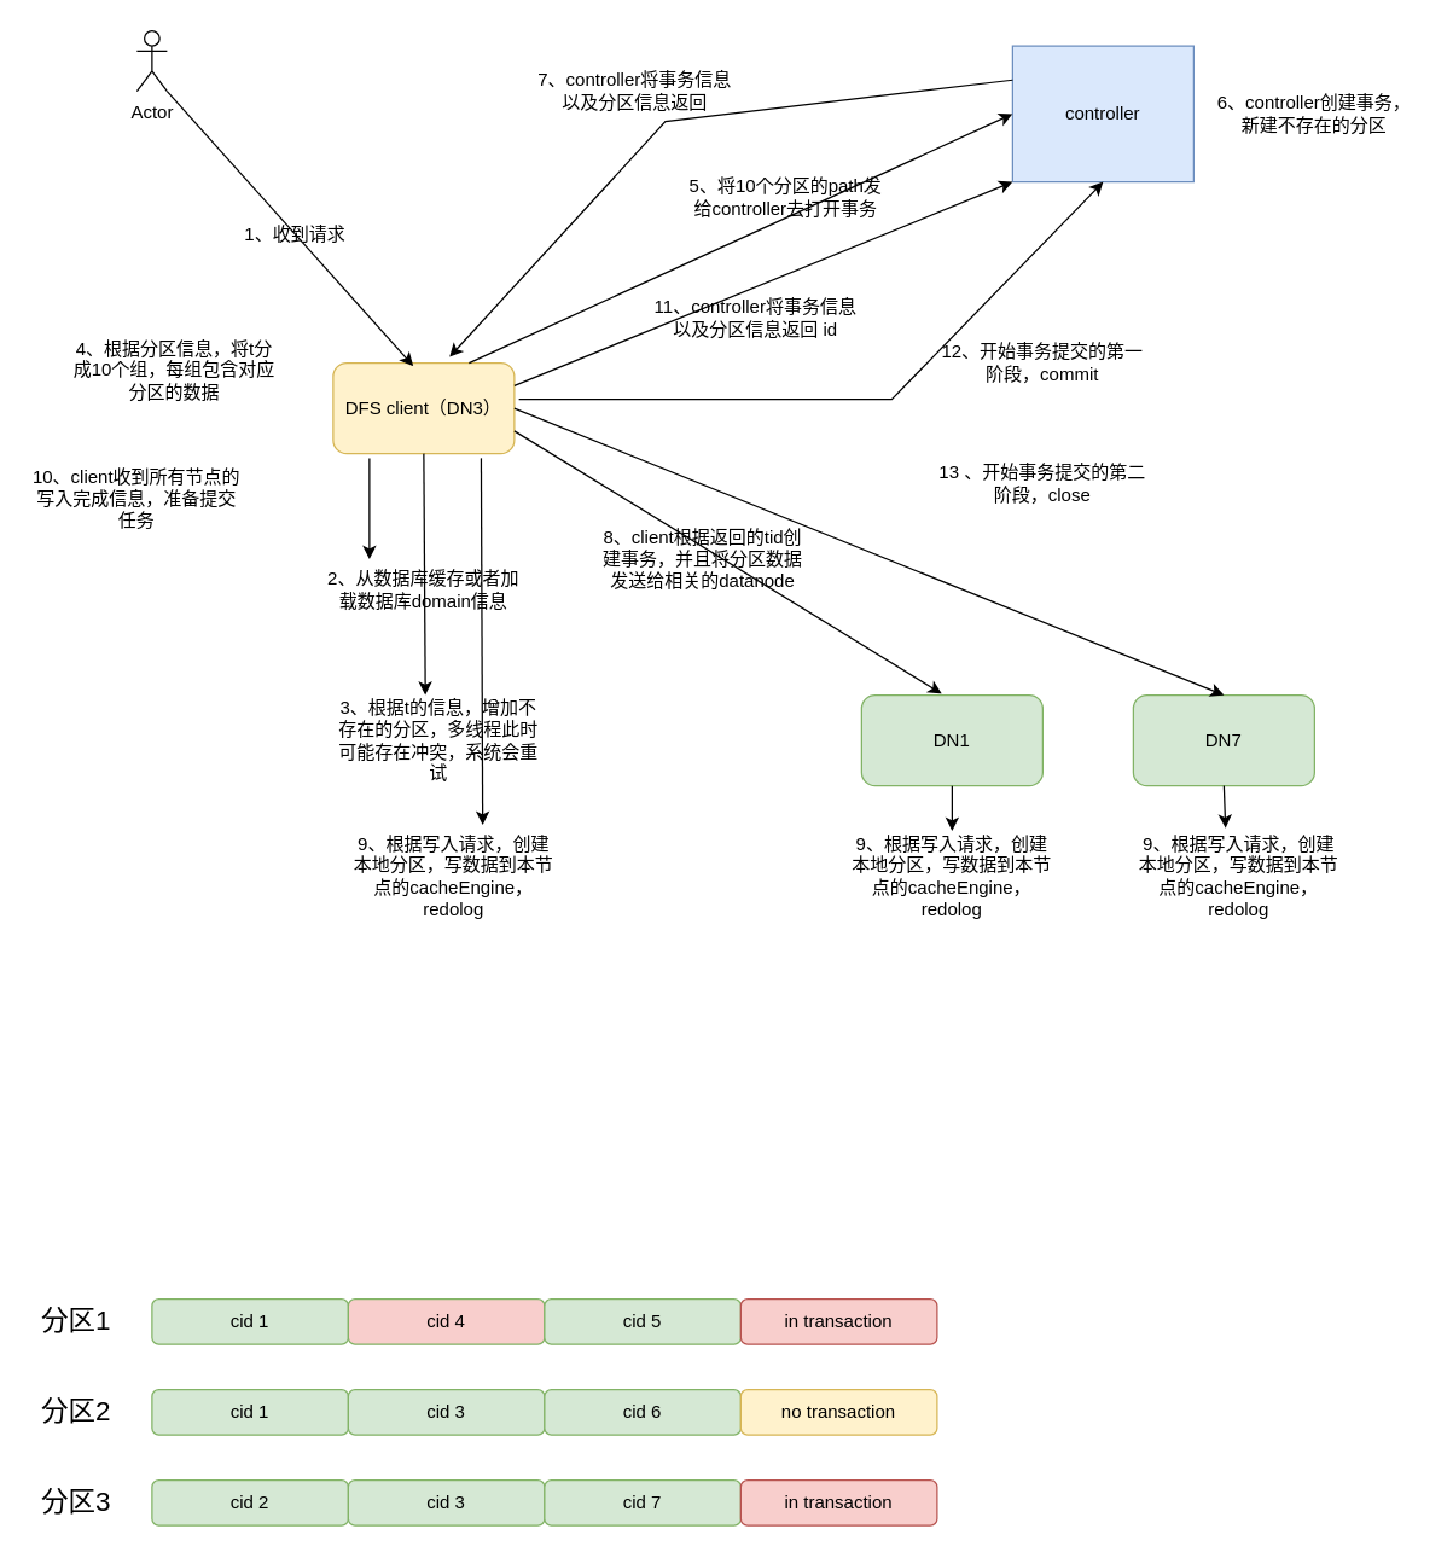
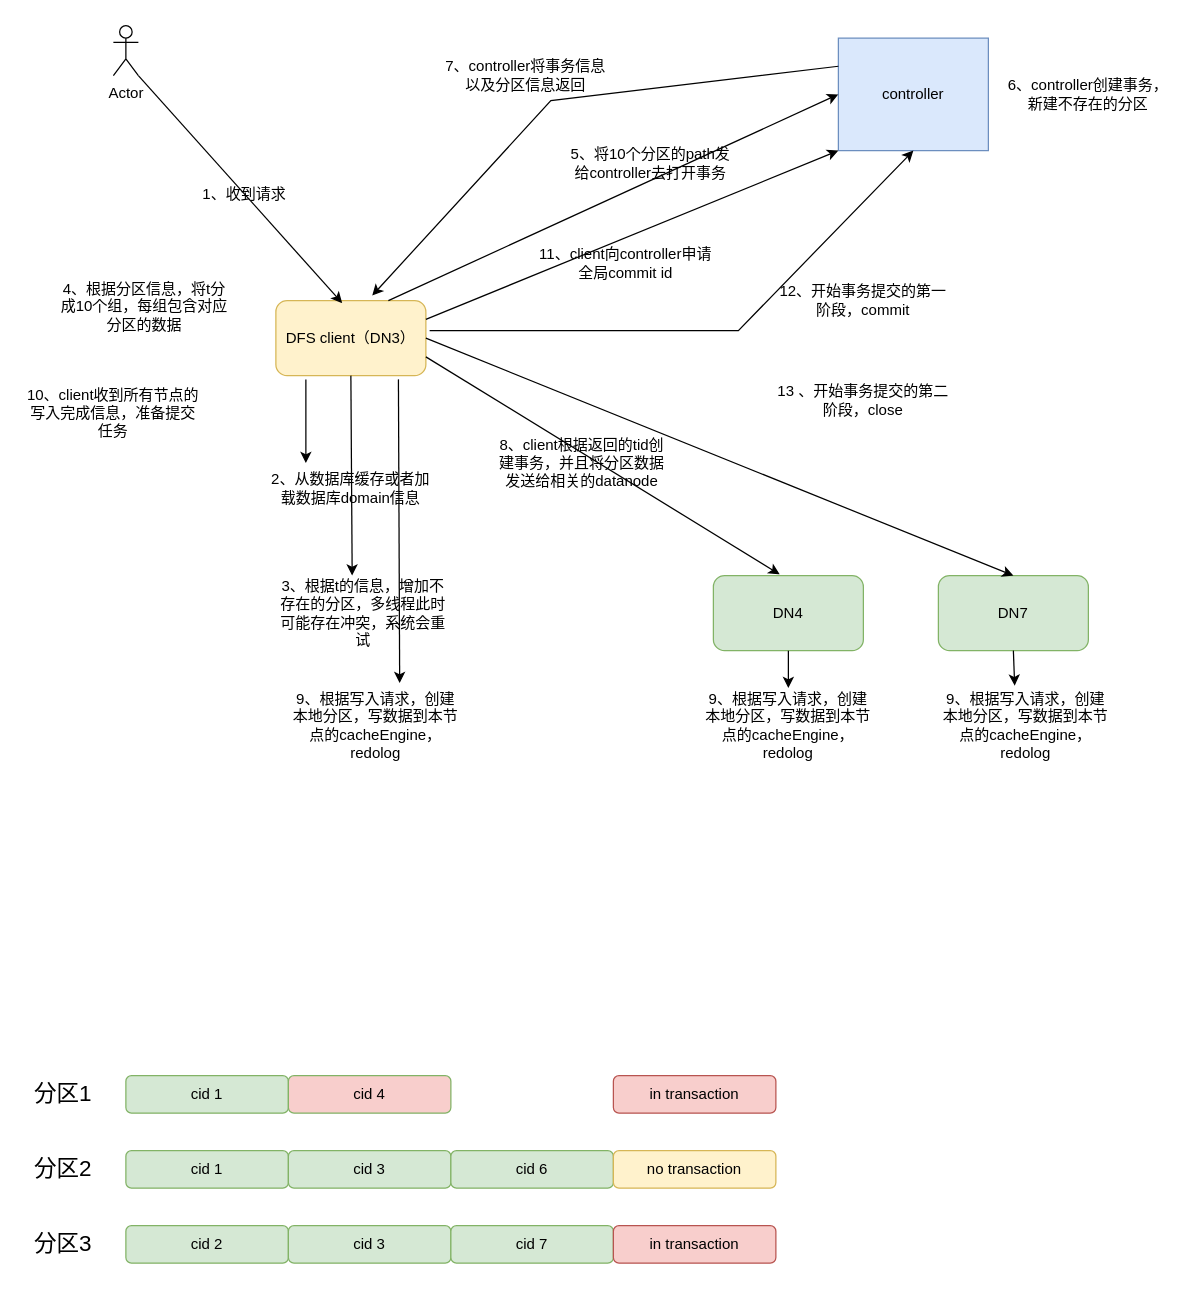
- <mxCell id="26" value="11、controller将事务信息以及分区信息返回 id" style="text;html=1;strokeColor=none;fillColor=none;align=center;verticalAlign=middle;whiteSpace=wrap;rounded=0;" vertex="1" parent="1"><mxGeometry x="430" y="180" width="140" height="60" as="geometry" /></mxCell>
+ <mxCell id="26" value="11、client向controller申请全局commit id" style="text;html=1;strokeColor=none;fillColor=none;align=center;verticalAlign=middle;whiteSpace=wrap;rounded=0;" vertex="1" parent="1"><mxGeometry x="430" y="180" width="140" height="60" as="geometry" /></mxCell>
- <mxCell id="5" value="DN1" style="rounded=1;whiteSpace=wrap;html=1;fillColor=#d5e8d4;strokeColor=#82b366;" vertex="1" parent="1"><mxGeometry x="570" y="460" width="120" height="60" as="geometry" /></mxCell>
+ <mxCell id="5" value="DN4" style="rounded=1;whiteSpace=wrap;html=1;fillColor=#d5e8d4;strokeColor=#82b366;" vertex="1" parent="1"><mxGeometry x="570" y="460" width="120" height="60" as="geometry" /></mxCell>
- <mxCell id="37" value="cid 5" style="rounded=1;whiteSpace=wrap;html=1;fillColor=#d5e8d4;strokeColor=#82b366;" vertex="1" parent="1"><mxGeometry x="360" y="860" width="130" height="30" as="geometry" /></mxCell>
